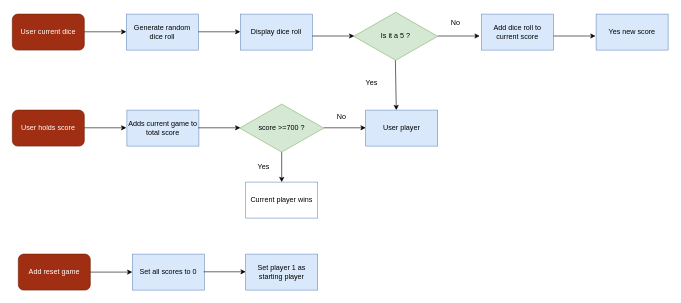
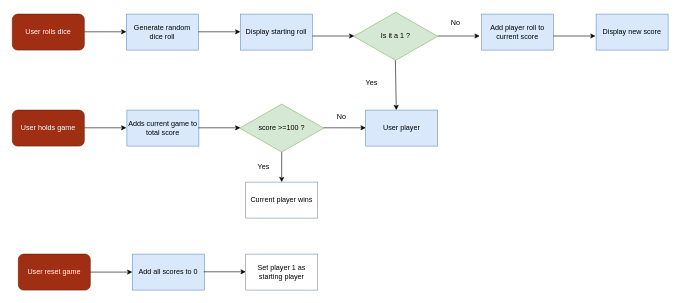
- <mxCell id="2" value="User current dice" style="rounded=1;whiteSpace=wrap;html=1;fillColor=#A02E12;fontColor=#ffffff;strokeColor=#6D1F00;" vertex="1" parent="1"><mxGeometry x="20" y="23" width="120" height="60" as="geometry" /></mxCell>
+ <mxCell id="2" value="User rolls dice" style="rounded=1;whiteSpace=wrap;html=1;fillColor=#A02E12;fontColor=#ffffff;strokeColor=#6D1F00;" vertex="1" parent="1"><mxGeometry x="20" y="23" width="120" height="60" as="geometry" /></mxCell>
- <mxCell id="4" value="Display dice roll" style="rounded=0;whiteSpace=wrap;html=1;fillColor=#dae8fc;strokeColor=#6c8ebf;" vertex="1" parent="1"><mxGeometry x="400" y="23" width="120" height="60" as="geometry" /></mxCell>
+ <mxCell id="4" value="Display starting roll" style="rounded=0;whiteSpace=wrap;html=1;fillColor=#dae8fc;strokeColor=#6c8ebf;" vertex="1" parent="1"><mxGeometry x="400" y="23" width="120" height="60" as="geometry" /></mxCell>
- <mxCell id="6" value="Add dice roll to current score" style="rounded=0;whiteSpace=wrap;html=1;fillColor=#dae8fc;strokeColor=#6c8ebf;" vertex="1" parent="1"><mxGeometry x="802" y="23" width="120" height="60" as="geometry" /></mxCell>
+ <mxCell id="6" value="Add player roll to current score" style="rounded=0;whiteSpace=wrap;html=1;fillColor=#dae8fc;strokeColor=#6c8ebf;" vertex="1" parent="1"><mxGeometry x="802" y="23" width="120" height="60" as="geometry" /></mxCell>
- <mxCell id="7" value="Yes new score" style="rounded=0;whiteSpace=wrap;html=1;fillColor=#dae8fc;strokeColor=#6c8ebf;" vertex="1" parent="1"><mxGeometry x="993" y="23" width="120" height="60" as="geometry" /></mxCell>
+ <mxCell id="7" value="Display new score" style="rounded=0;whiteSpace=wrap;html=1;fillColor=#dae8fc;strokeColor=#6c8ebf;" vertex="1" parent="1"><mxGeometry x="993" y="23" width="120" height="60" as="geometry" /></mxCell>
- <mxCell id="5" value="Is it a 5 ?" style="rhombus;whiteSpace=wrap;html=1;fillColor=#d5e8d4;strokeColor=#82b366;" vertex="1" parent="1"><mxGeometry x="589" y="20" width="140" height="80" as="geometry" /></mxCell>
+ <mxCell id="5" value="Is it a 1 ?" style="rhombus;whiteSpace=wrap;html=1;fillColor=#d5e8d4;strokeColor=#82b366;" vertex="1" parent="1"><mxGeometry x="589" y="20" width="140" height="80" as="geometry" /></mxCell>
- <mxCell id="14" value="User holds score" style="rounded=1;whiteSpace=wrap;html=1;fillColor=#A02E12;fontColor=#ffffff;strokeColor=#6D1F00;" vertex="1" parent="1"><mxGeometry x="20" y="183" width="120" height="60" as="geometry" /></mxCell>
+ <mxCell id="14" value="User holds game" style="rounded=1;whiteSpace=wrap;html=1;fillColor=#A02E12;fontColor=#ffffff;strokeColor=#6D1F00;" vertex="1" parent="1"><mxGeometry x="20" y="183" width="120" height="60" as="geometry" /></mxCell>
- <mxCell id="16" value="score &amp;gt;=700 ?" style="rhombus;whiteSpace=wrap;html=1;fillColor=#d5e8d4;strokeColor=#82b366;" vertex="1" parent="1"><mxGeometry x="399" y="173" width="140" height="80" as="geometry" /></mxCell>
+ <mxCell id="16" value="score &amp;gt;=100 ?" style="rhombus;whiteSpace=wrap;html=1;fillColor=#d5e8d4;strokeColor=#82b366;" vertex="1" parent="1"><mxGeometry x="399" y="173" width="140" height="80" as="geometry" /></mxCell>
- <mxCell id="23" value="Add reset game" style="rounded=1;whiteSpace=wrap;html=1;fillColor=#A02E12;fontColor=#ffffff;strokeColor=#6D1F00;" vertex="1" parent="1"><mxGeometry x="30" y="423" width="120" height="60" as="geometry" /></mxCell>
+ <mxCell id="23" value="User reset game" style="rounded=1;whiteSpace=wrap;html=1;fillColor=#A02E12;fontColor=#ffffff;strokeColor=#6D1F00;" vertex="1" parent="1"><mxGeometry x="30" y="423" width="120" height="60" as="geometry" /></mxCell>
- <mxCell id="24" value="Set all scores to 0" style="rounded=0;whiteSpace=wrap;html=1;fillColor=#dae8fc;strokeColor=#6c8ebf;" vertex="1" parent="1"><mxGeometry x="220" y="423" width="120" height="60" as="geometry" /></mxCell>
+ <mxCell id="24" value="Add all scores to 0" style="rounded=0;whiteSpace=wrap;html=1;fillColor=#dae8fc;strokeColor=#6c8ebf;" vertex="1" parent="1"><mxGeometry x="220" y="423" width="120" height="60" as="geometry" /></mxCell>
- <mxCell id="25" value="Set player 1 as starting player" style="rounded=0;whiteSpace=wrap;html=1;fillColor=#dae8fc;strokeColor=#6c8ebf;" vertex="1" parent="1"><mxGeometry x="409" y="423" width="120" height="60" as="geometry" /></mxCell>
+ <mxCell id="25" value="Set player 1 as starting player" style="rounded=0;whiteSpace=wrap;html=1;fillColor=#ffffff;strokeColor=#6c8ebf;" vertex="1" parent="1"><mxGeometry x="409" y="423" width="120" height="60" as="geometry" /></mxCell>
